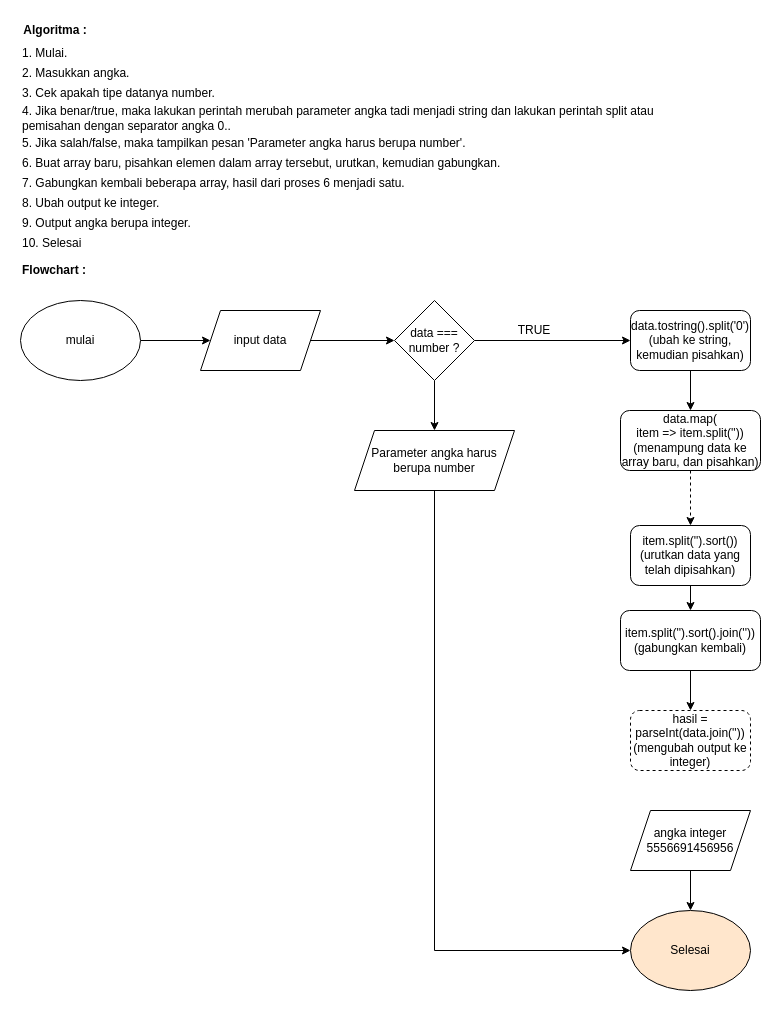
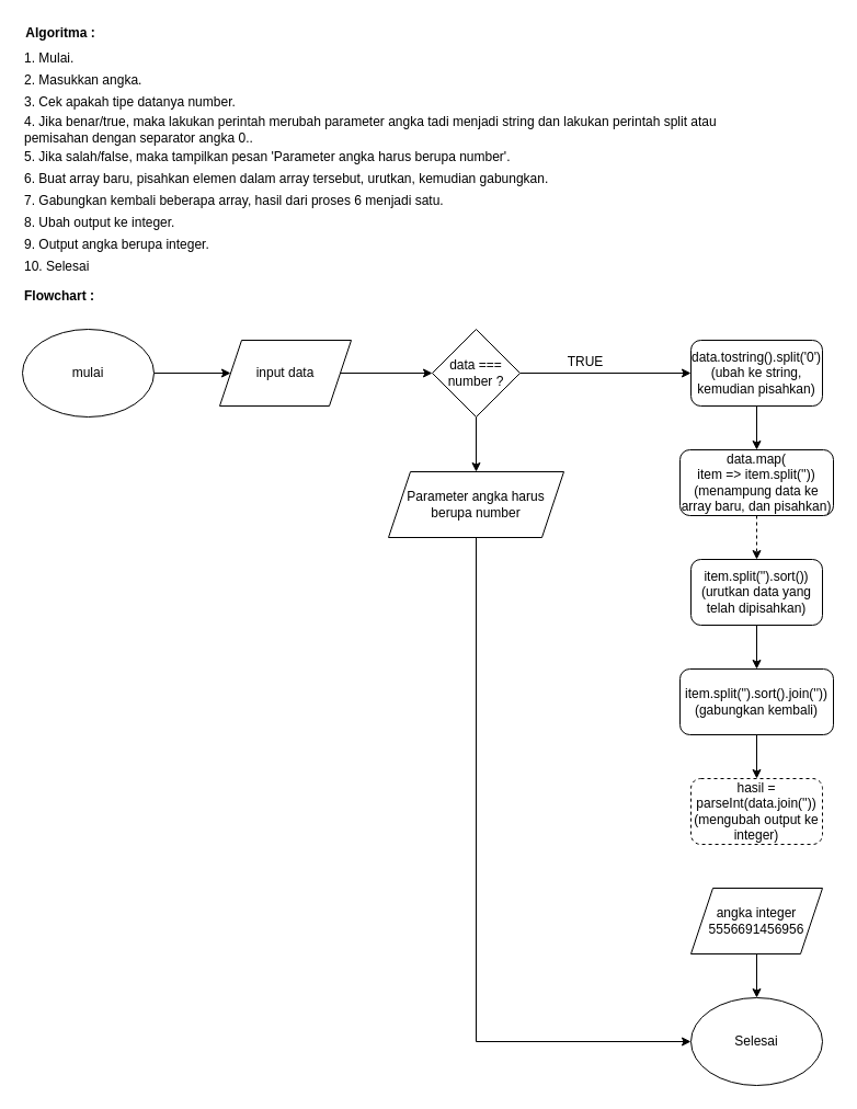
- <mxCell id="33" value="item.split('').sort())&lt;br&gt;(urutkan data yang telah dipisahkan)" style="rounded=1;whiteSpace=wrap;html=1;" vertex="1" parent="1"><mxGeometry x="630" y="525" width="120" height="60" as="geometry" /></mxCell>
+ <mxCell id="33" value="item.split('').sort())&lt;br&gt;(urutkan data yang telah dipisahkan)" style="rounded=1;whiteSpace=wrap;html=1;" vertex="1" parent="1"><mxGeometry x="630" y="510" width="120" height="60" as="geometry" /></mxCell>
- <mxCell id="30" value="Selesai" style="ellipse;whiteSpace=wrap;html=1;align=center;fillColor=#ffe6cc;" parent="1" vertex="1"><mxGeometry x="630" y="910" width="120" height="80" as="geometry" /></mxCell>
+ <mxCell id="30" value="Selesai" style="ellipse;whiteSpace=wrap;html=1;align=center;" parent="1" vertex="1"><mxGeometry x="630" y="910" width="120" height="80" as="geometry" /></mxCell>
